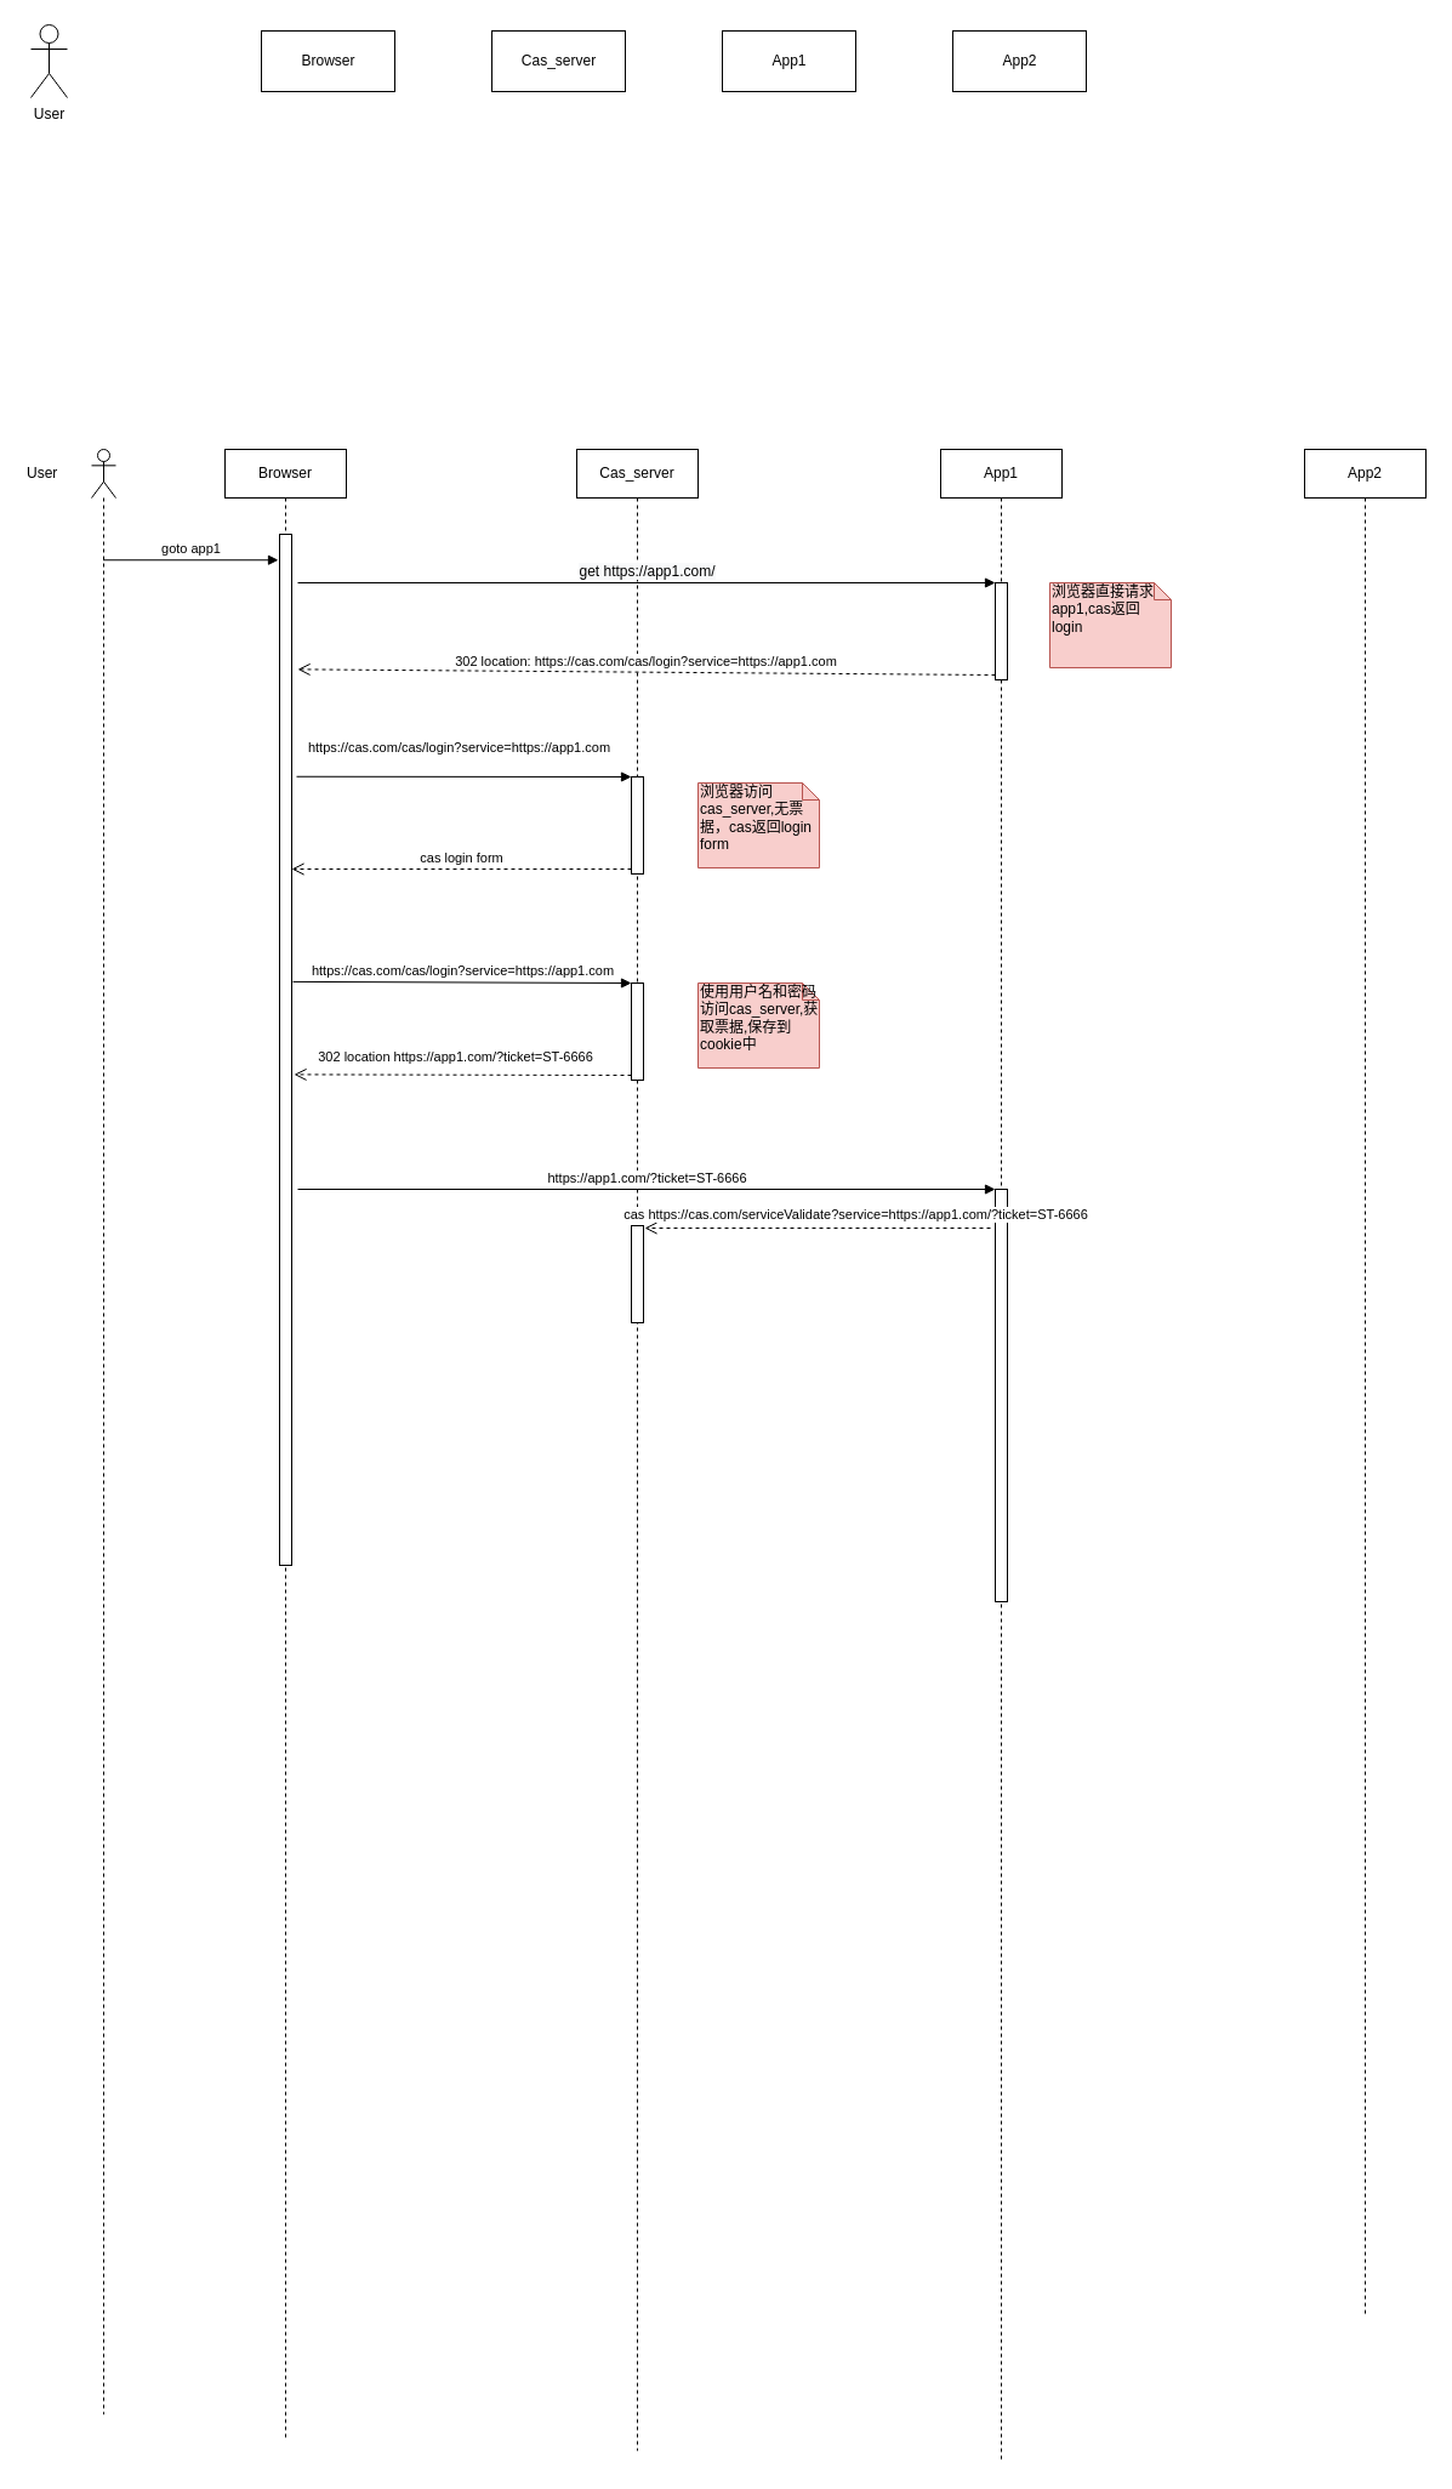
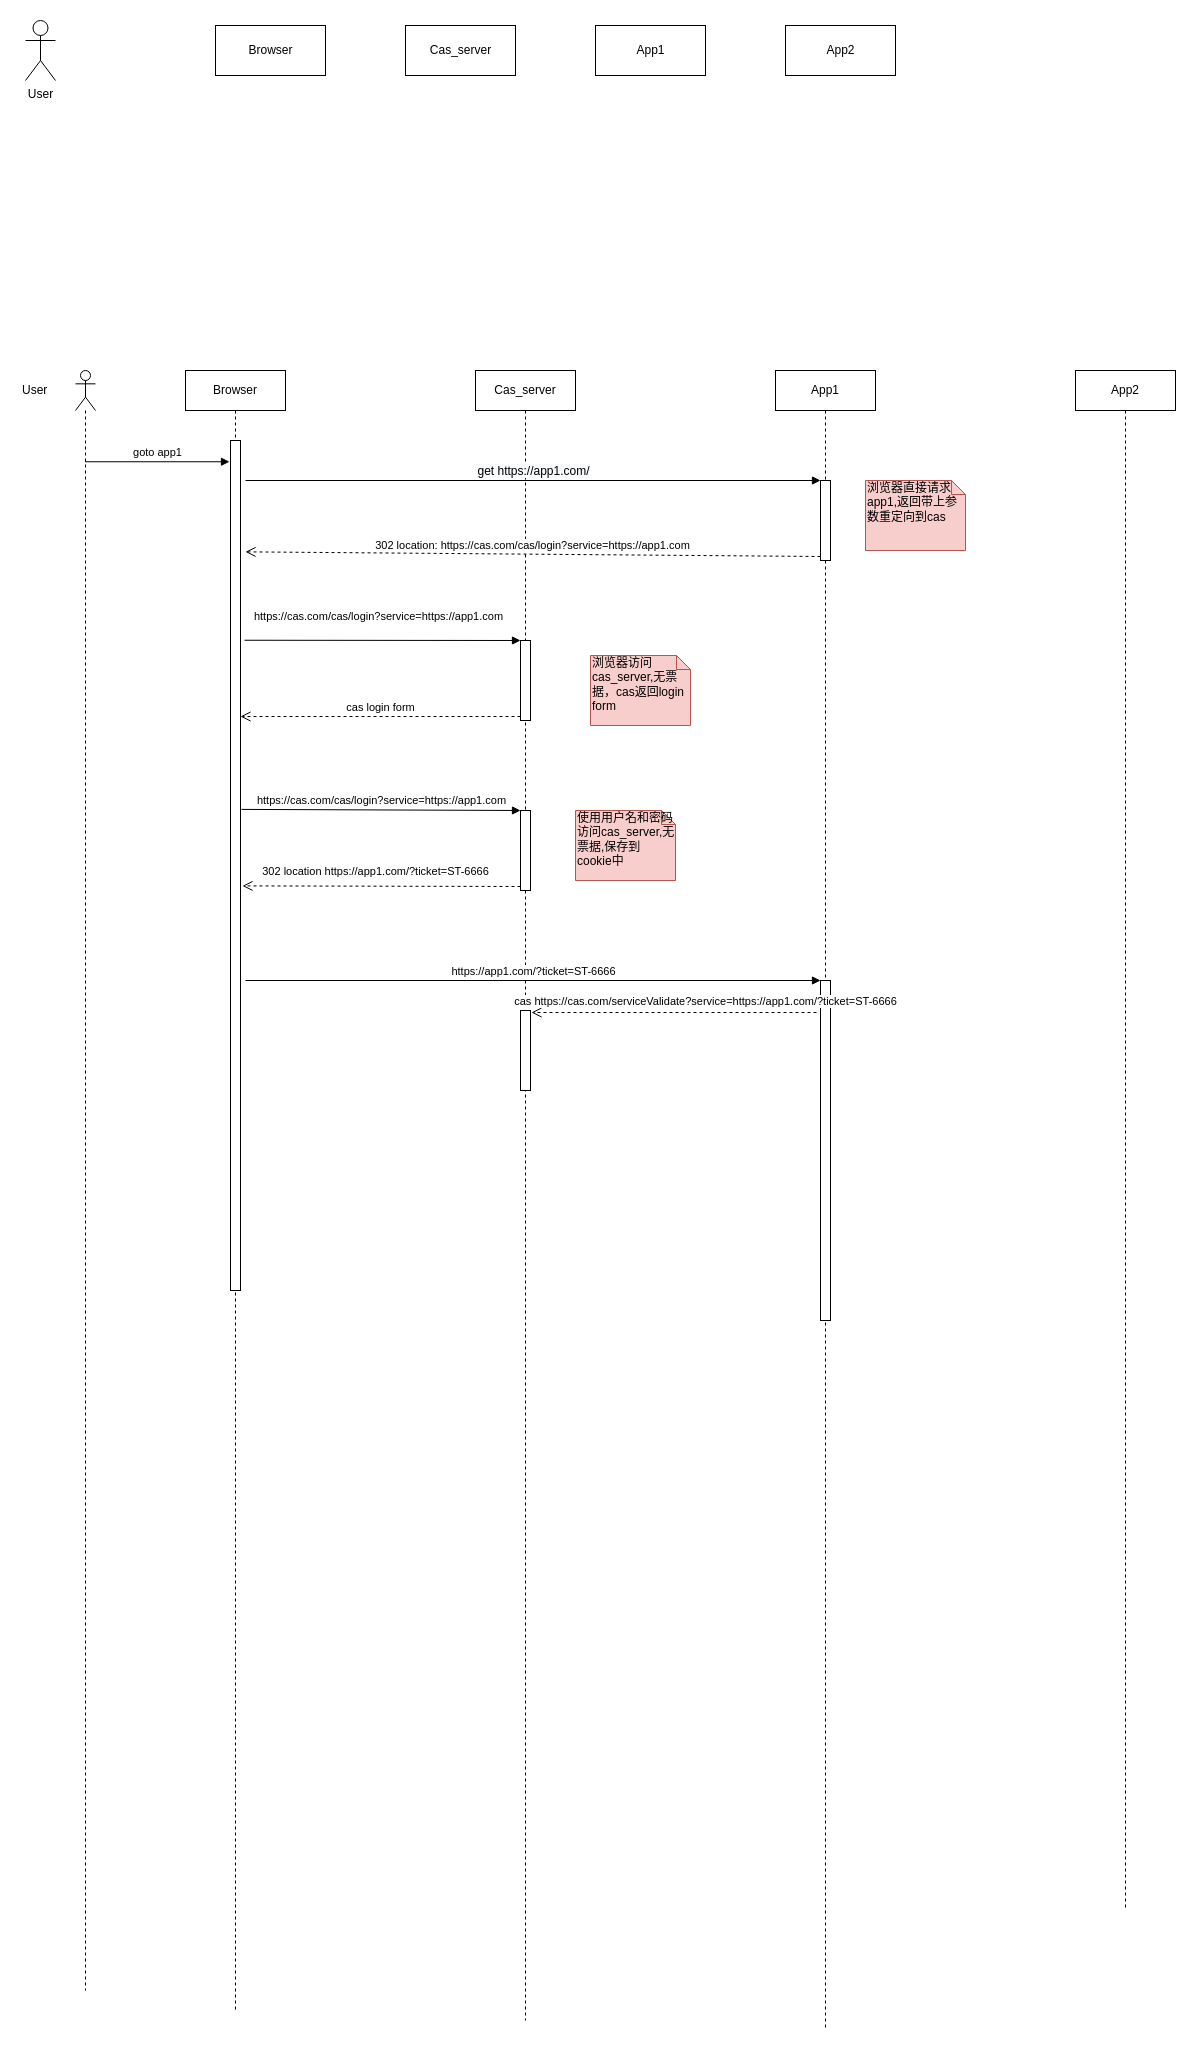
- <mxCell id="23" value="浏览器直接请求app1,cas返回login" style="shape=note;whiteSpace=wrap;html=1;size=14;verticalAlign=top;align=left;spacingTop=-6;fillColor=#f8cecc;strokeColor=#b85450;" parent="1" vertex="1"><mxGeometry x="865" y="480" width="100" height="70" as="geometry" /></mxCell>
+ <mxCell id="23" value="浏览器直接请求app1,返回带上参数重定向到cas" style="shape=note;whiteSpace=wrap;html=1;size=14;verticalAlign=top;align=left;spacingTop=-6;fillColor=#f8cecc;strokeColor=#b85450;" parent="1" vertex="1"><mxGeometry x="865" y="480" width="100" height="70" as="geometry" /></mxCell>
- <mxCell id="26" value="浏览器访问cas_server,无票据，cas返回login form" style="shape=note;whiteSpace=wrap;html=1;size=14;verticalAlign=top;align=left;spacingTop=-6;fillColor=#f8cecc;strokeColor=#b85450;" vertex="1" parent="1"><mxGeometry x="575" y="645" width="100" height="70" as="geometry" /></mxCell>
+ <mxCell id="26" value="浏览器访问cas_server,无票据，cas返回login form" style="shape=note;whiteSpace=wrap;html=1;size=14;verticalAlign=top;align=left;spacingTop=-6;fillColor=#f8cecc;strokeColor=#b85450;" vertex="1" parent="1"><mxGeometry x="590" y="655" width="100" height="70" as="geometry" /></mxCell>
- <mxCell id="29" value="使用用户名和密码访问cas_server,获取票据,保存到cookie中" style="shape=note;whiteSpace=wrap;html=1;size=14;verticalAlign=top;align=left;spacingTop=-6;fillColor=#f8cecc;strokeColor=#b85450;" vertex="1" parent="1"><mxGeometry x="575" y="810" width="100" height="70" as="geometry" /></mxCell>
+ <mxCell id="29" value="使用用户名和密码访问cas_server,无票据,保存到cookie中" style="shape=note;whiteSpace=wrap;html=1;size=14;verticalAlign=top;align=left;spacingTop=-6;fillColor=#f8cecc;strokeColor=#b85450;" vertex="1" parent="1"><mxGeometry x="575" y="810" width="100" height="70" as="geometry" /></mxCell>
